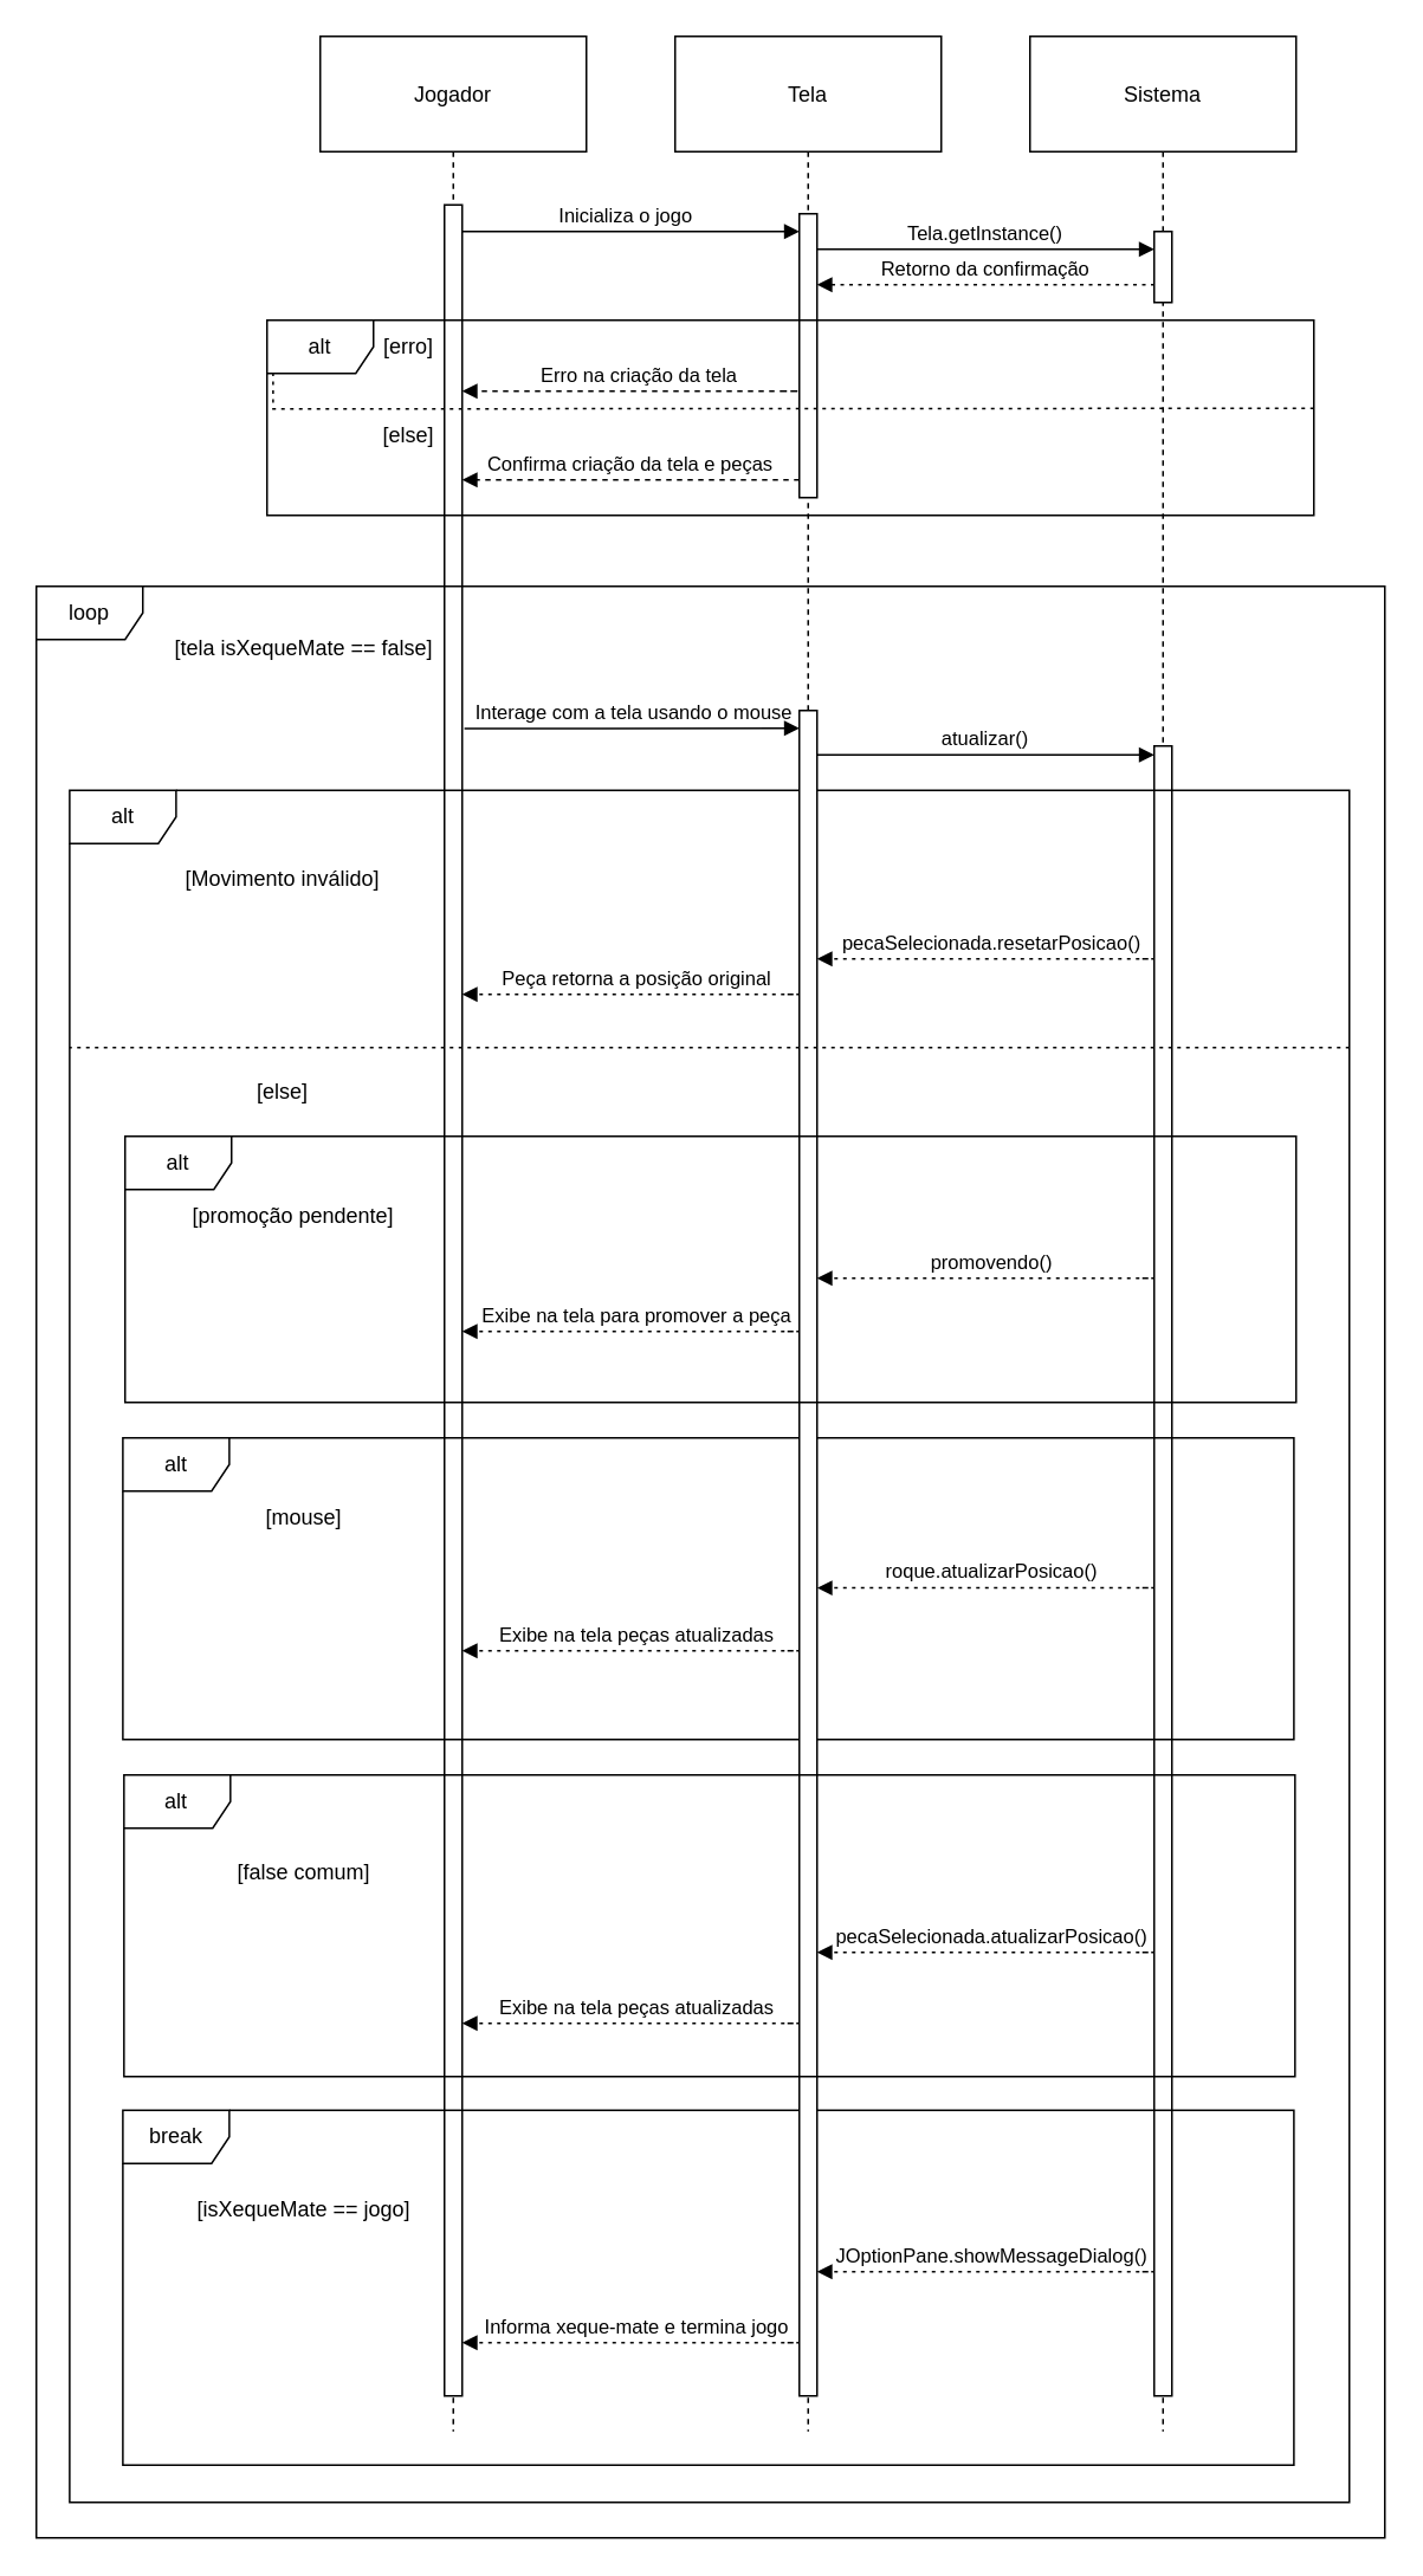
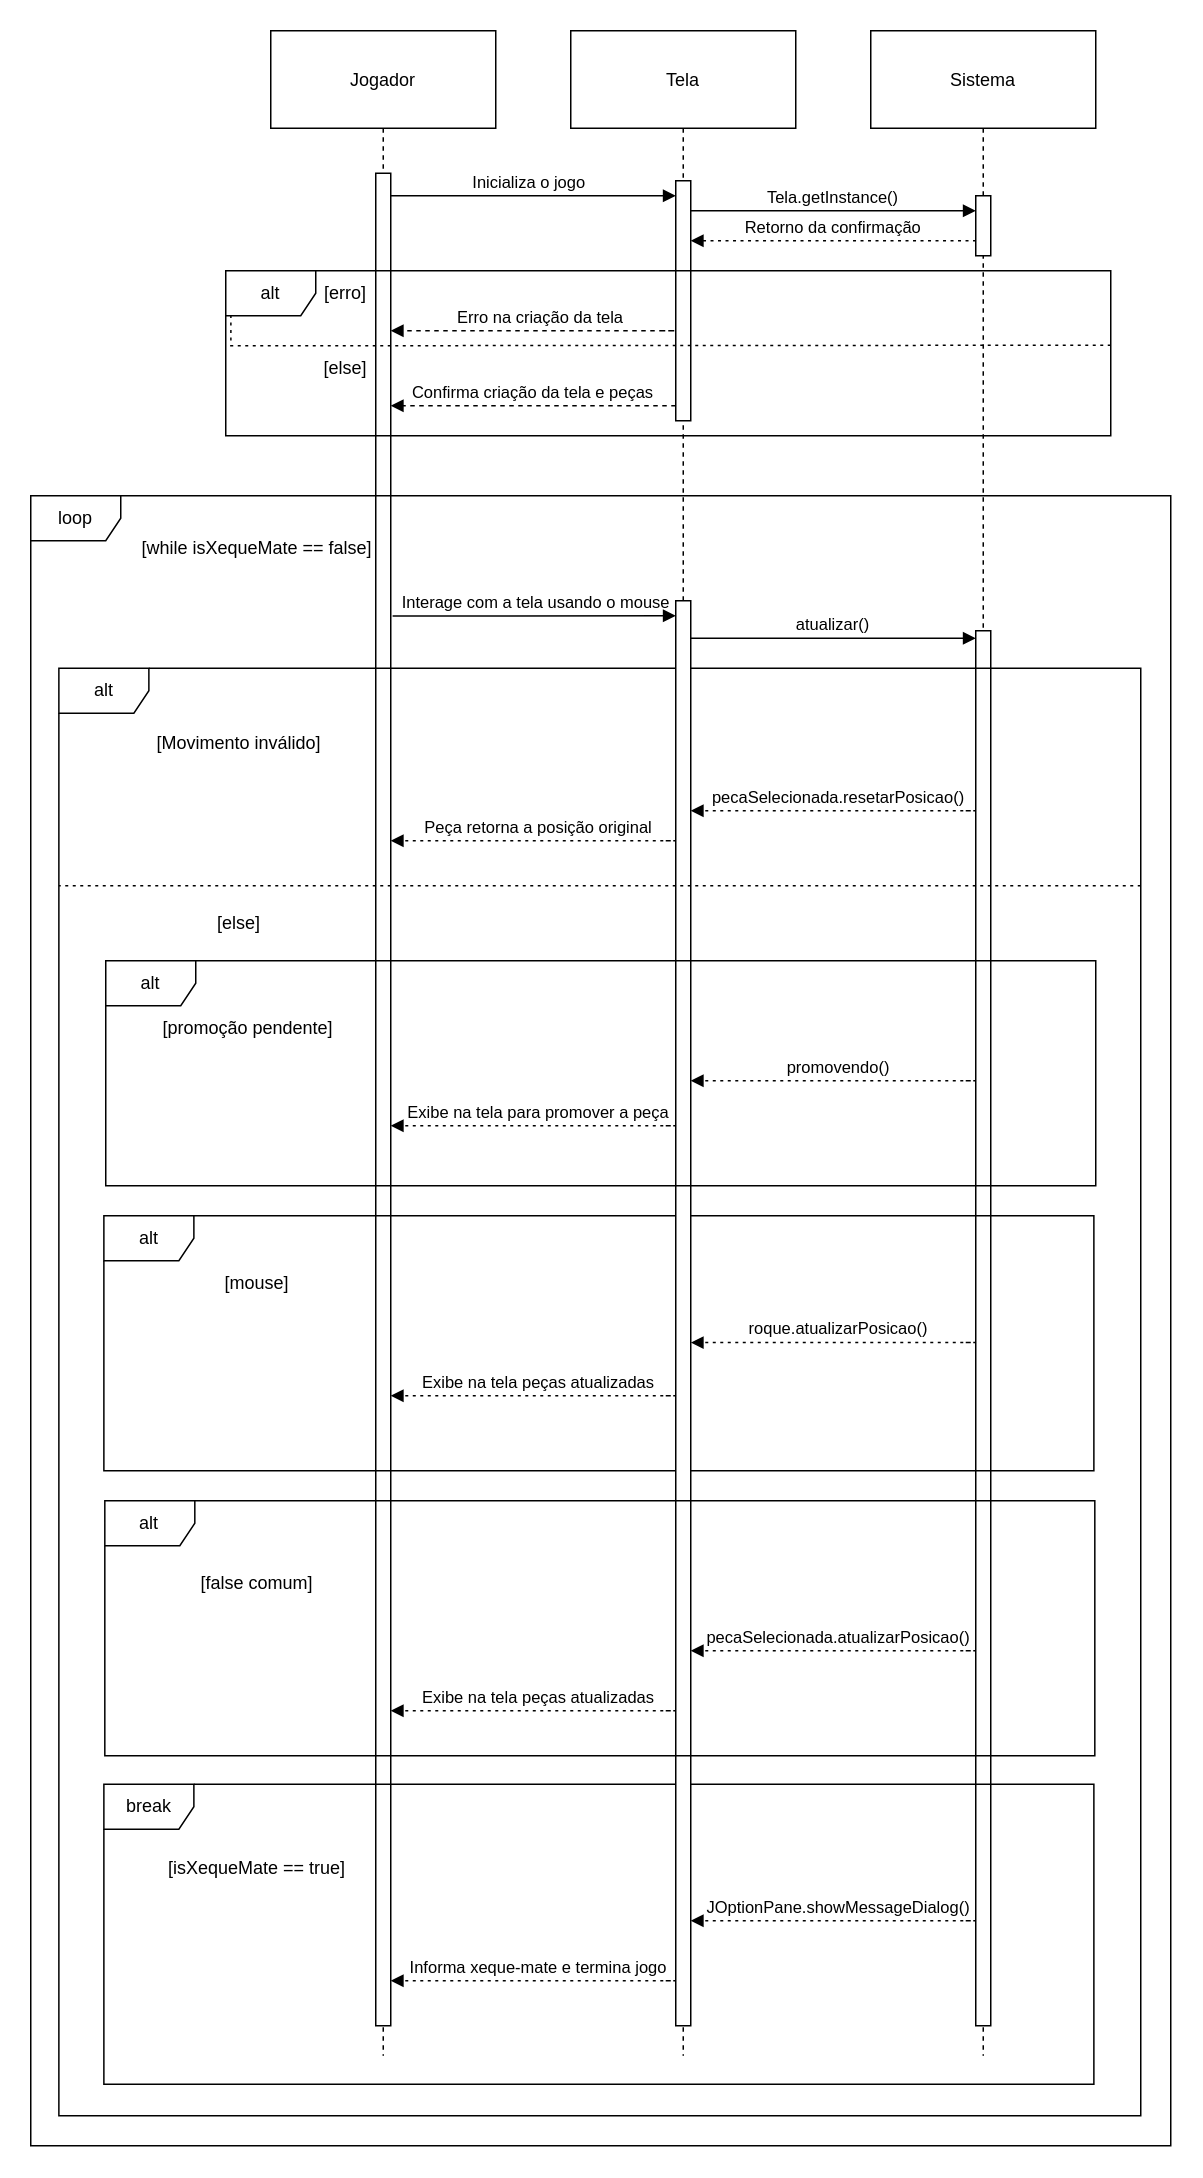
- <mxCell id="18" value="[tela isXequeMate == false]" style="text;html=1;align=center;verticalAlign=middle;whiteSpace=wrap;rounded=0;" parent="1" vertex="1"><mxGeometry x="86.25" y="350" width="170" height="30" as="geometry" /></mxCell>
+ <mxCell id="18" value="[while isXequeMate == false]" style="text;html=1;align=center;verticalAlign=middle;whiteSpace=wrap;rounded=0;" parent="1" vertex="1"><mxGeometry x="86.25" y="350" width="170" height="30" as="geometry" /></mxCell>
- <mxCell id="42" value="[isXequeMate == jogo]" style="text;html=1;align=center;verticalAlign=middle;whiteSpace=wrap;rounded=0;" vertex="1" parent="1"><mxGeometry x="91.25" y="1230" width="160" height="30" as="geometry" /></mxCell>
+ <mxCell id="42" value="[isXequeMate == true]" style="text;html=1;align=center;verticalAlign=middle;whiteSpace=wrap;rounded=0;" vertex="1" parent="1"><mxGeometry x="91.25" y="1230" width="160" height="30" as="geometry" /></mxCell>
